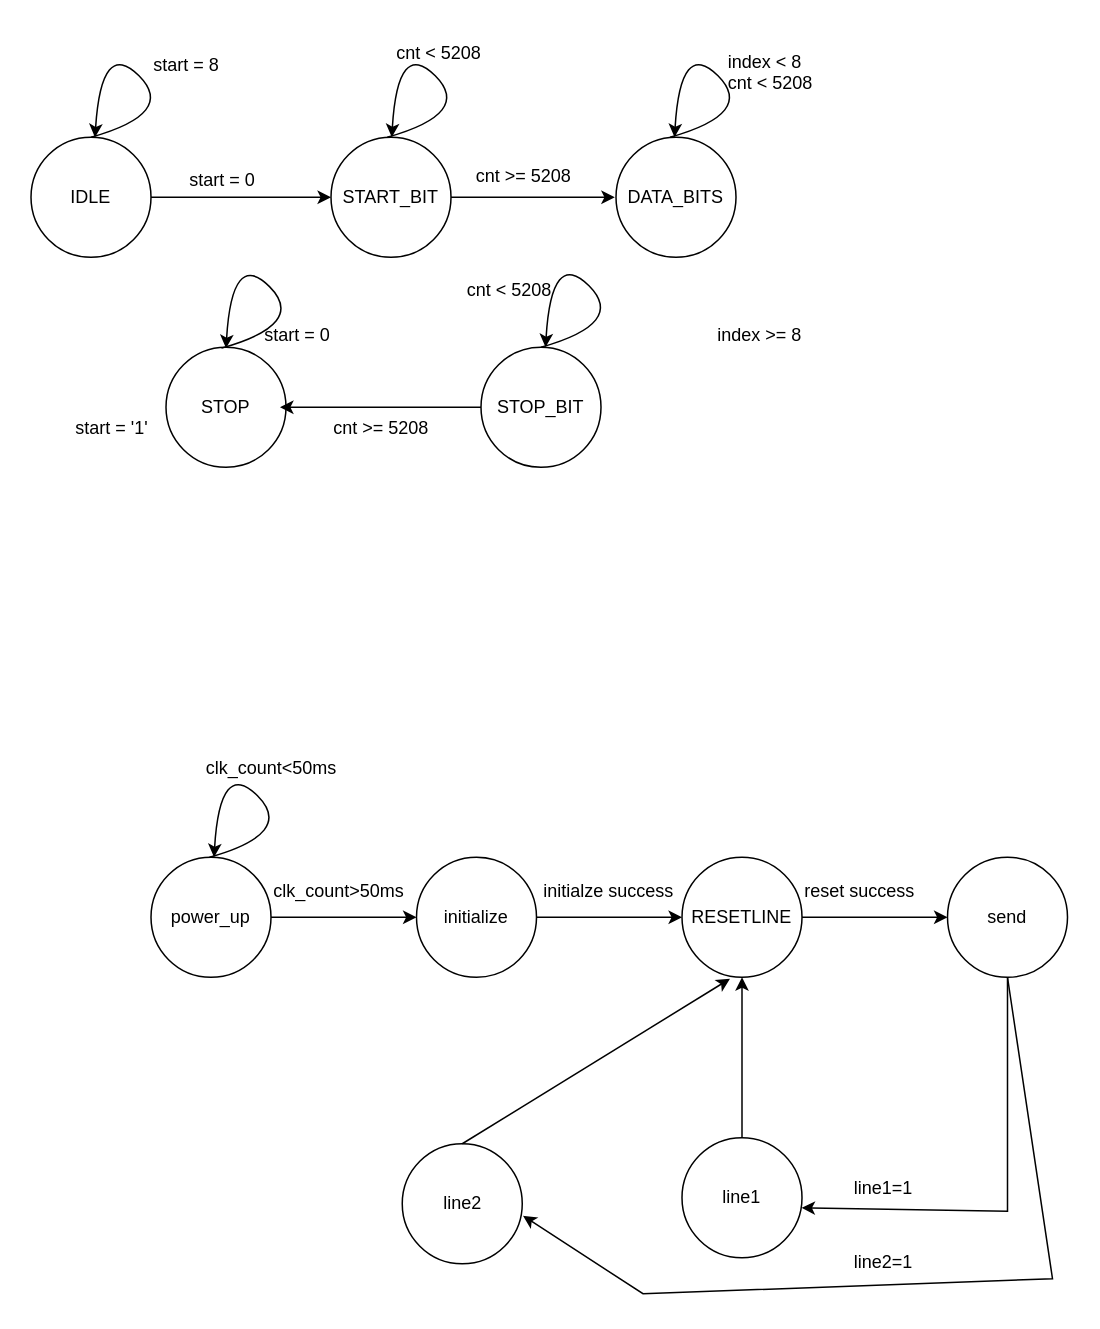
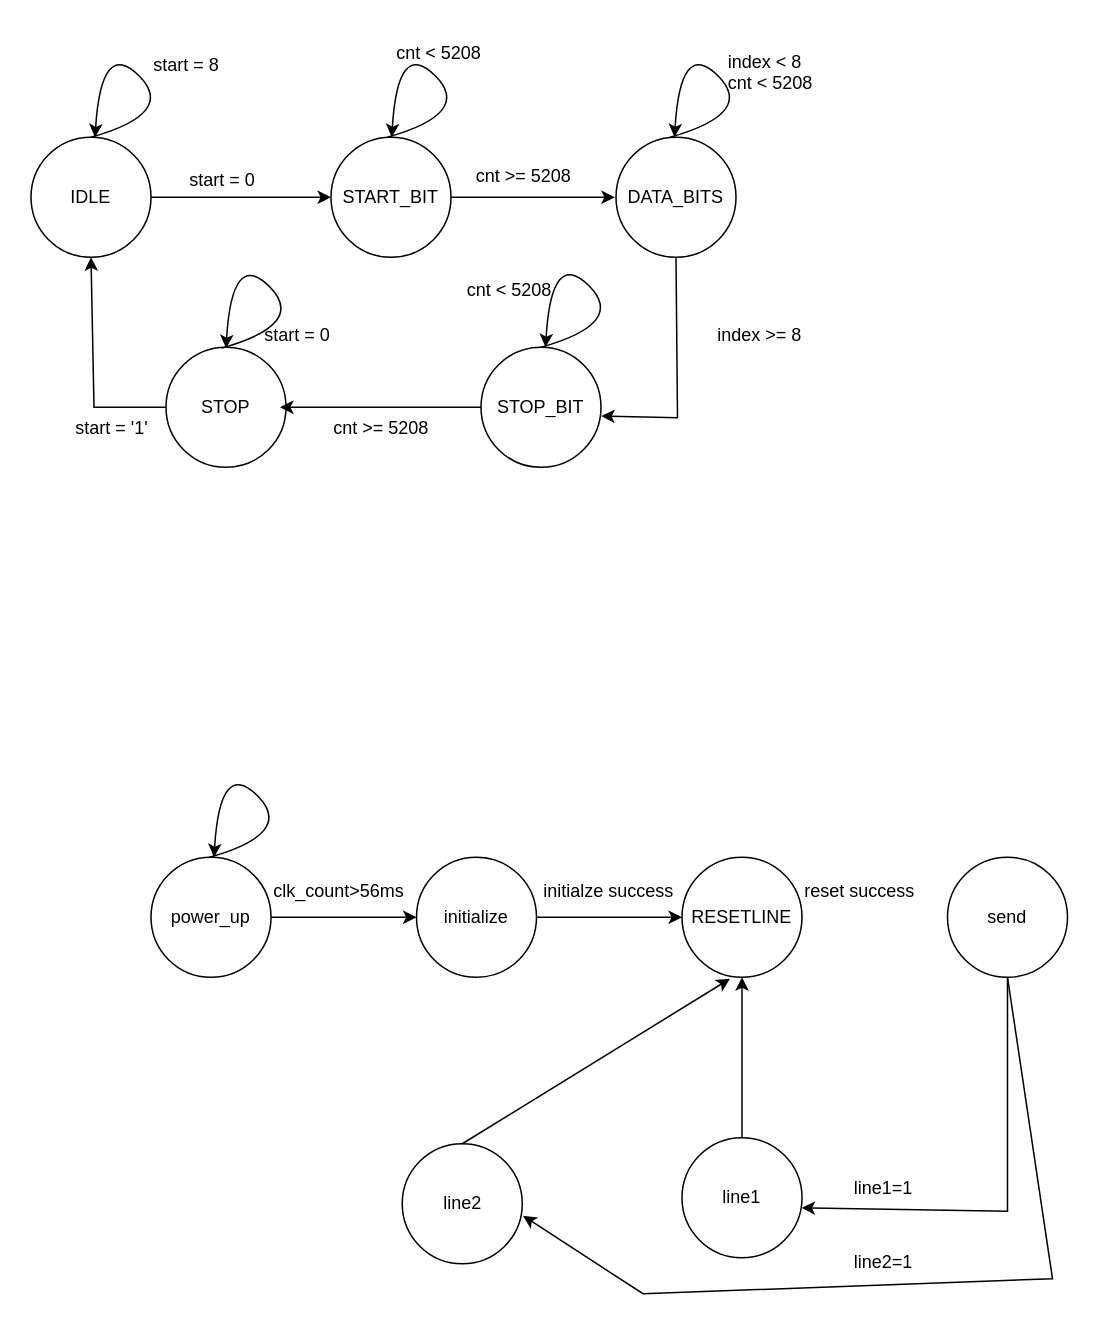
+ <mxCell id="17" value="" style="endArrow=classic;html=1;rounded=0;entryX=1.001;entryY=0.573;entryDx=0;entryDy=0;entryPerimeter=0;exitX=0.5;exitY=1;exitDx=0;exitDy=0;" edge="1" parent="1" source="8" target="6"><mxGeometry width="50" height="50" relative="1" as="geometry"><mxPoint x="509" y="138" as="sourcePoint" /><mxPoint x="559" y="88" as="targetPoint" /><Array as="points"><mxPoint x="451" y="278" /></Array></mxGeometry></mxCell>
+ <mxCell id="23" value="" style="endArrow=classic;html=1;rounded=0;exitX=0;exitY=0.5;exitDx=0;exitDy=0;entryX=0.5;entryY=1;entryDx=0;entryDy=0;" edge="1" parent="1" source="7" target="3"><mxGeometry width="50" height="50" relative="1" as="geometry"><mxPoint x="249" y="288" as="sourcePoint" /><mxPoint x="299" y="238" as="targetPoint" /><Array as="points"><mxPoint x="62" y="271" /></Array></mxGeometry></mxCell>
- <mxCell id="42" value="clk_count&amp;lt;50ms" style="text;whiteSpace=wrap;html=1;" vertex="1" parent="1"><mxGeometry x="135" y="498.003" width="79" height="36" as="geometry" /></mxCell>
- <mxCell id="40" value="clk_count&amp;gt;50ms" style="text;whiteSpace=wrap;html=1;" vertex="1" parent="1"><mxGeometry x="180" y="580.003" width="79" height="36" as="geometry" /></mxCell>
+ <mxCell id="40" value="clk_count&amp;gt;56ms" style="text;whiteSpace=wrap;html=1;" vertex="1" parent="1"><mxGeometry x="180" y="580.003" width="79" height="36" as="geometry" /></mxCell>
- <mxCell id="31" style="edgeStyle=entityRelationEdgeStyle;rounded=0;orthogonalLoop=1;jettySize=auto;html=1;entryX=0;entryY=0.5;entryDx=0;entryDy=0;" edge="1" parent="1" source="32" target="27"><mxGeometry relative="1" as="geometry" /></mxCell>
